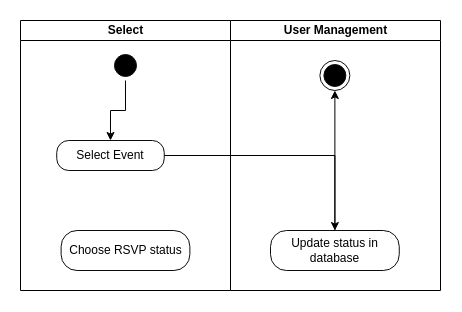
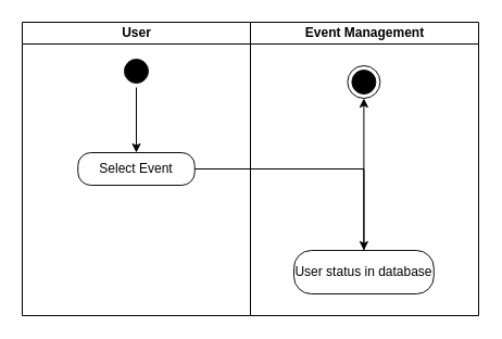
- <mxCell id="6" value="Select" style="swimlane;startSize=20;html=1;" vertex="1" parent="1"><mxGeometry x="20" y="20" width="210" height="270" as="geometry" /></mxCell>
+ <mxCell id="6" value="User" style="swimlane;startSize=20;html=1;" vertex="1" parent="1"><mxGeometry x="20" y="20" width="210" height="270" as="geometry" /></mxCell>
- <mxCell id="2" value="User Management" style="swimlane;startSize=20;html=1;" vertex="1" parent="1"><mxGeometry x="230" y="20" width="210" height="270" as="geometry" /></mxCell>
+ <mxCell id="2" value="Event Management" style="swimlane;startSize=20;html=1;" vertex="1" parent="1"><mxGeometry x="230" y="20" width="210" height="270" as="geometry" /></mxCell>
- <mxCell id="9" value="Select Event" style="rounded=1;whiteSpace=wrap;html=1;arcSize=40;fontColor=#000000;fillColor=#FFFFFF;strokeColor=#0D0D0D;" vertex="1" parent="6"><mxGeometry x="36.24" y="120.0" width="107.5" height="30" as="geometry" /></mxCell>
+ <mxCell id="9" value="Select Event" style="rounded=1;whiteSpace=wrap;html=1;arcSize=40;fontColor=#000000;fillColor=#FFFFFF;strokeColor=#0D0D0D;" vertex="1" parent="6"><mxGeometry x="51.24" y="120.0" width="107.5" height="30" as="geometry" /></mxCell>
- <mxCell id="11" value="Choose RSVP status" style="rounded=1;whiteSpace=wrap;html=1;arcSize=40;fontColor=#000000;fillColor=#FFFFFF;strokeColor=#0D0D0D;" vertex="1" parent="6"><mxGeometry x="40.62" y="210.0" width="128.75" height="40" as="geometry" /></mxCell>
- <mxCell id="4" value="Update status in database" style="rounded=1;whiteSpace=wrap;html=1;arcSize=40;fontColor=#000000;fillColor=#FFFFFF;strokeColor=#0D0D0D;" vertex="1" parent="2"><mxGeometry x="40" y="210.0" width="128.75" height="40" as="geometry" /></mxCell>
+ <mxCell id="4" value="User status in database" style="rounded=1;whiteSpace=wrap;html=1;arcSize=40;fontColor=#000000;fillColor=#FFFFFF;strokeColor=#0D0D0D;" vertex="1" parent="2"><mxGeometry x="40" y="210.0" width="128.75" height="40" as="geometry" /></mxCell>
